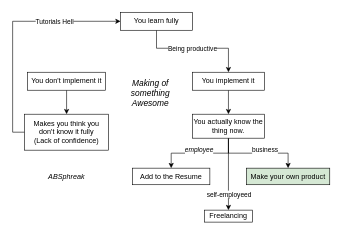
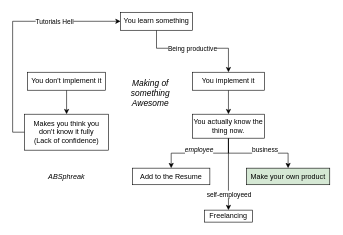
- <mxCell id="4" value="You learn fully" style="rounded=0;whiteSpace=wrap;html=1;direction=east;" parent="1" vertex="1"><mxGeometry x="200" y="20" width="120" height="30" as="geometry" /></mxCell>
+ <mxCell id="4" value="You learn something" style="rounded=0;whiteSpace=wrap;html=1;direction=east;" parent="1" vertex="1"><mxGeometry x="200" y="20" width="120" height="30" as="geometry" /></mxCell>
